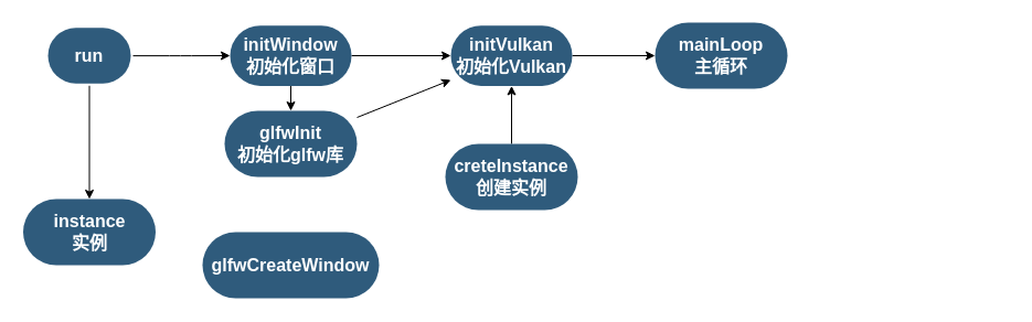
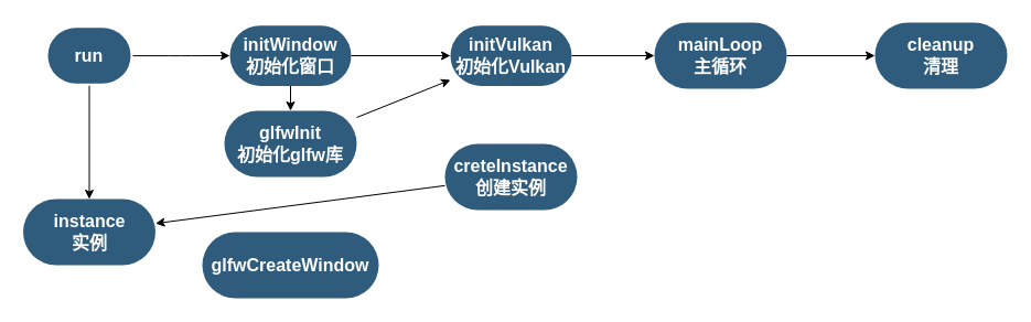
+ <mxCell id="10" value="" style="edgeStyle=orthogonalEdgeStyle;rounded=1;orthogonalLoop=1;jettySize=auto;html=1;" edge="1" parent="1" source="11" target="12"><mxGeometry relative="1" as="geometry" /></mxCell>
+ <mxCell id="12" value="cleanup&lt;br&gt;清理" style="whiteSpace=wrap;html=1;fontSize=16;fillColor=#2F5B7C;strokeColor=none;fontColor=#FFFFFF;rounded=1;shadow=0;labelBackgroundColor=none;strokeWidth=3;fontStyle=1;spacing=5;arcSize=50;" vertex="1" parent="1"><mxGeometry x="793" y="20.005" width="120" height="60" as="geometry" /></mxCell>
- <mxCell id="13" value="" style="edgeStyle=none;rounded=1;orthogonalLoop=1;jettySize=auto;html=1;" edge="1" parent="1" source="14" target="9"><mxGeometry relative="1" as="geometry" /></mxCell>
+ <mxCell id="13" value="" style="edgeStyle=none;rounded=1;orthogonalLoop=1;jettySize=auto;html=1;" edge="1" parent="1" source="14" target="15"><mxGeometry relative="1" as="geometry" /></mxCell>
